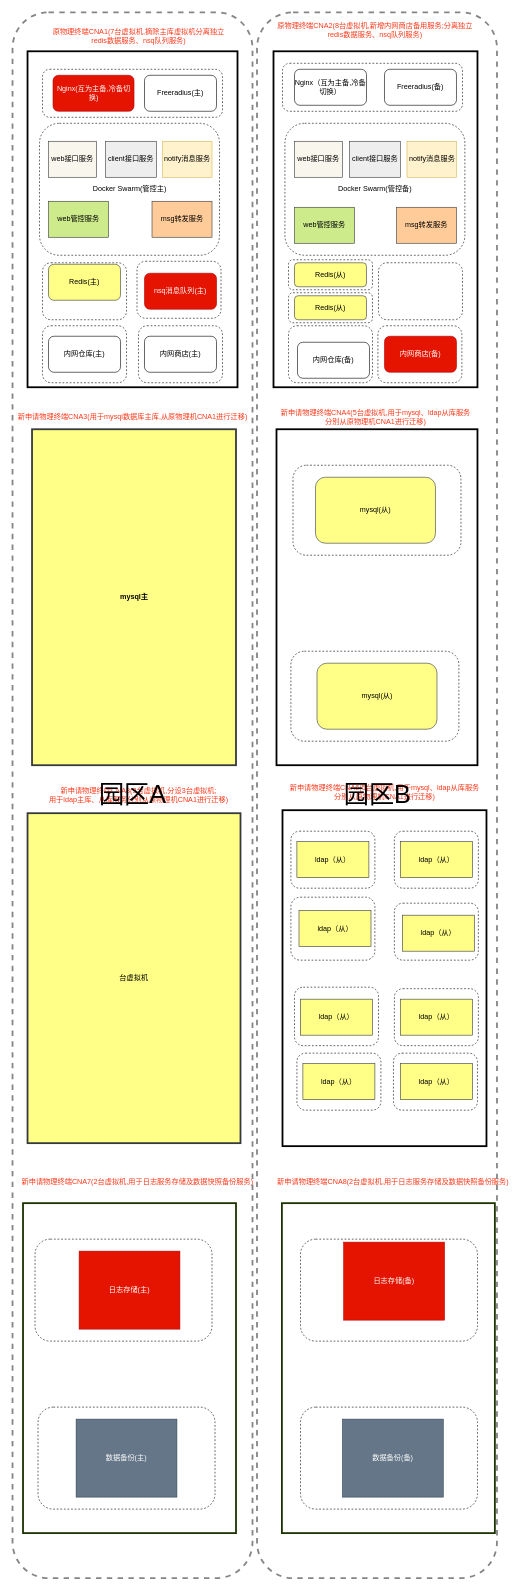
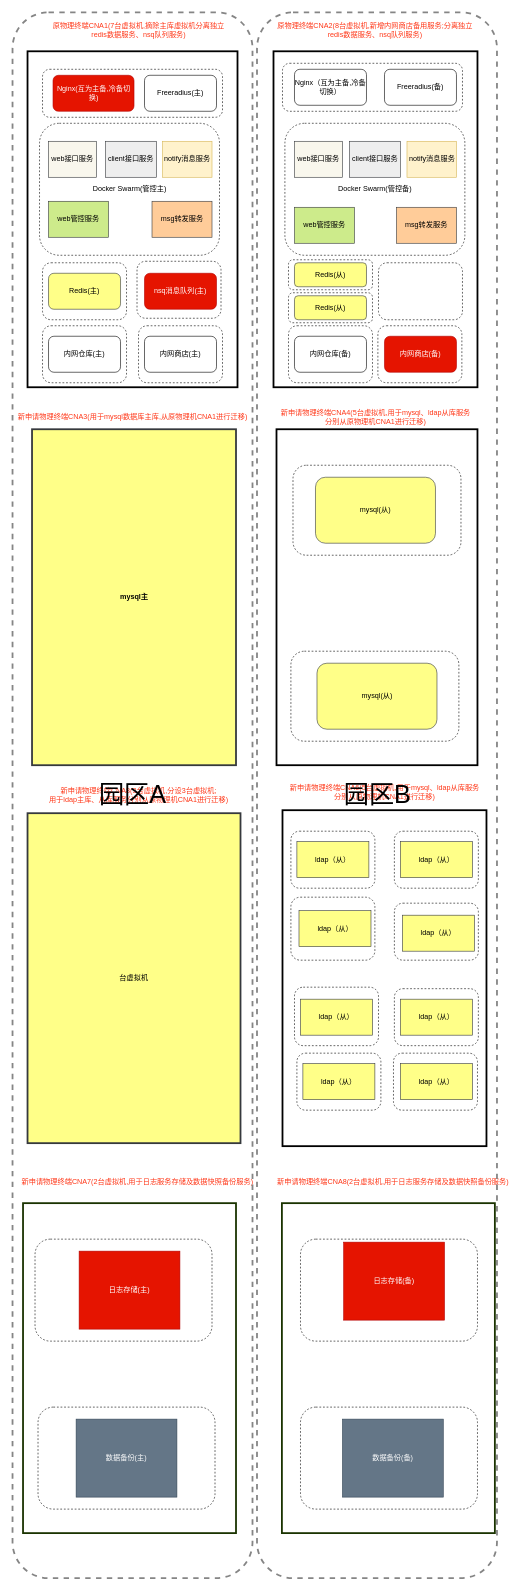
- <mxCell id="18" value="&lt;font color=&quot;#FF3617&quot;&gt;原物理终端CNA1(7台虚拟机,摘除主库虚拟机分离独立&lt;br&gt;redis数据服务、nsq队列服务)&lt;/font&gt;" style="text;html=1;align=center;verticalAlign=middle;resizable=0;points=[];autosize=1;strokeColor=none;" vertex="1" parent="1"><mxGeometry x="80" y="45" width="300" height="30" as="geometry" /></mxCell>
+ <mxCell id="18" value="&lt;font color=&quot;#FF3617&quot;&gt;原物理终端CNA1(7台虚拟机,摘除主库虚拟机分离独立&lt;br&gt;redis数据服务、nsq队列服务)&lt;/font&gt;" style="text;html=1;align=center;verticalAlign=middle;resizable=0;points=[];autosize=1;strokeColor=none;" vertex="1" parent="1"><mxGeometry x="80" y="35" width="300" height="30" as="geometry" /></mxCell>
- <mxCell id="20" value="Redis(主)" style="rounded=1;whiteSpace=wrap;html=1;fillColor=#ffff88;strokeColor=#36393d;" vertex="1" parent="1"><mxGeometry x="80" y="440" width="120" height="60" as="geometry" /></mxCell>
+ <mxCell id="20" value="Redis(主)" style="rounded=1;whiteSpace=wrap;html=1;fillColor=#ffff88;strokeColor=#36393d;" vertex="1" parent="1"><mxGeometry x="80" y="455" width="120" height="60" as="geometry" /></mxCell>
- <mxCell id="15" value="内网仓库(备)" style="rounded=1;whiteSpace=wrap;html=1;" vertex="1" parent="1"><mxGeometry x="495" y="570" width="120" height="60" as="geometry" /></mxCell>
+ <mxCell id="15" value="内网仓库(备)" style="rounded=1;whiteSpace=wrap;html=1;" vertex="1" parent="1"><mxGeometry x="490" y="560" width="120" height="60" as="geometry" /></mxCell>
